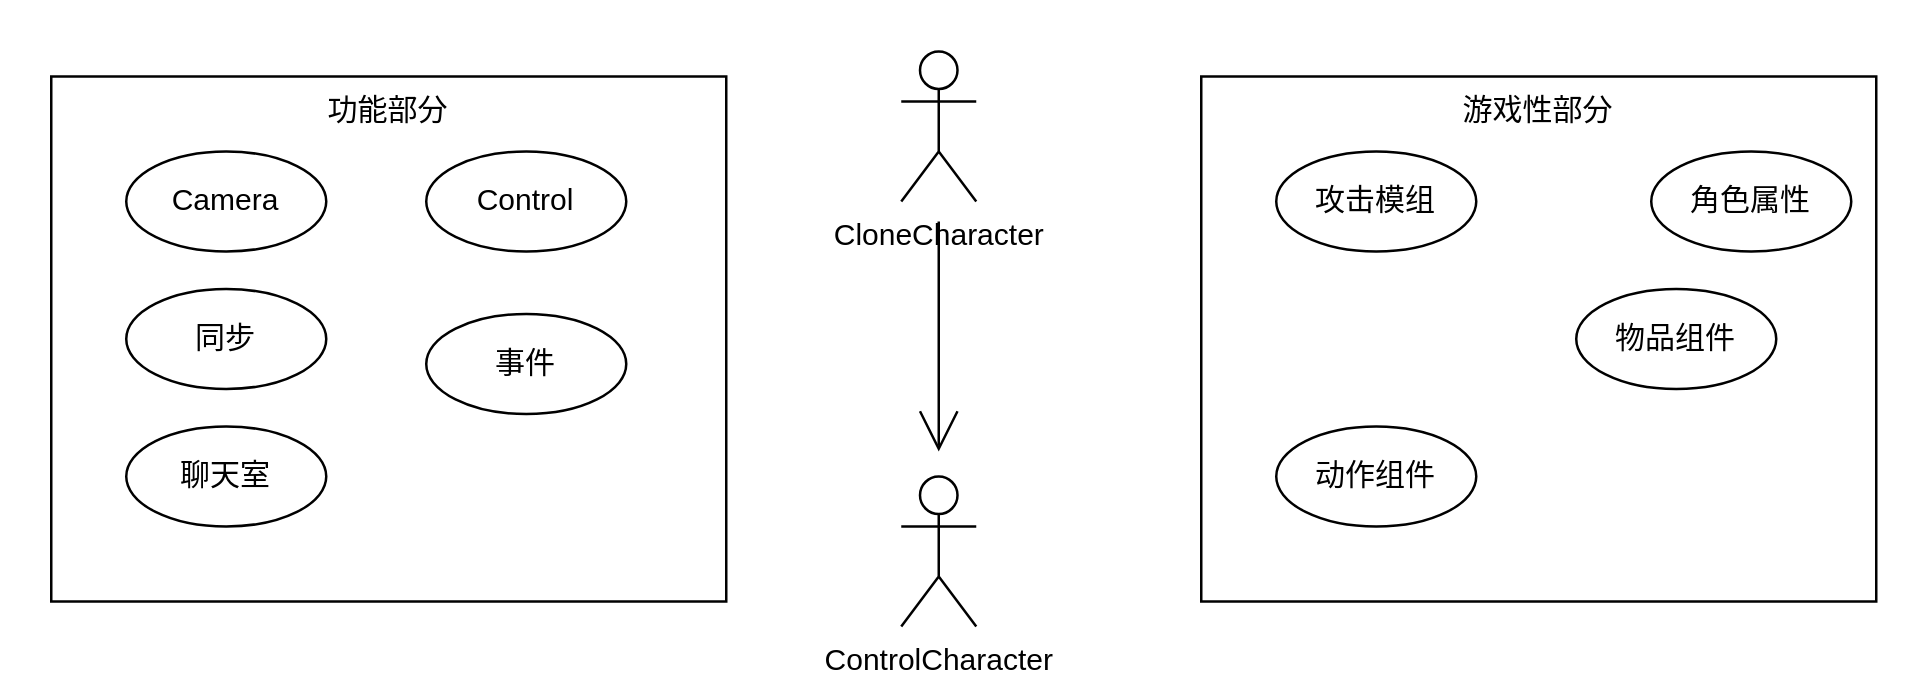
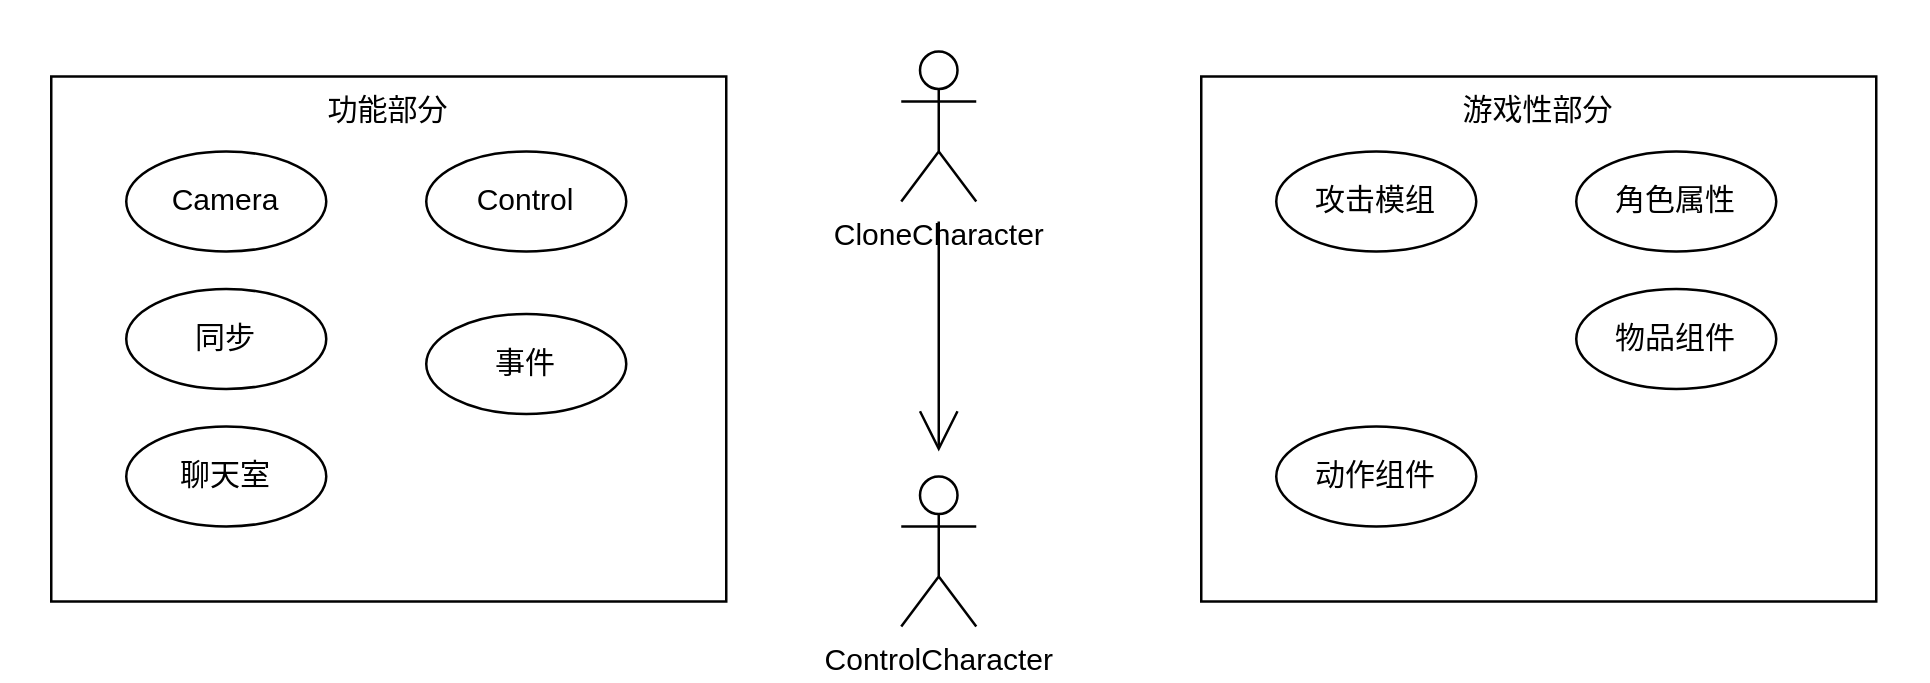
- <mxCell id="7" value="角色属性" style="ellipse;whiteSpace=wrap;html=1;hachureGap=4;pointerEvents=0;" vertex="1" parent="1"><mxGeometry x="660" y="60" width="80" height="40" as="geometry" /></mxCell>
+ <mxCell id="7" value="角色属性" style="ellipse;whiteSpace=wrap;html=1;hachureGap=4;pointerEvents=0;" vertex="1" parent="1"><mxGeometry x="630" y="60" width="80" height="40" as="geometry" /></mxCell>
